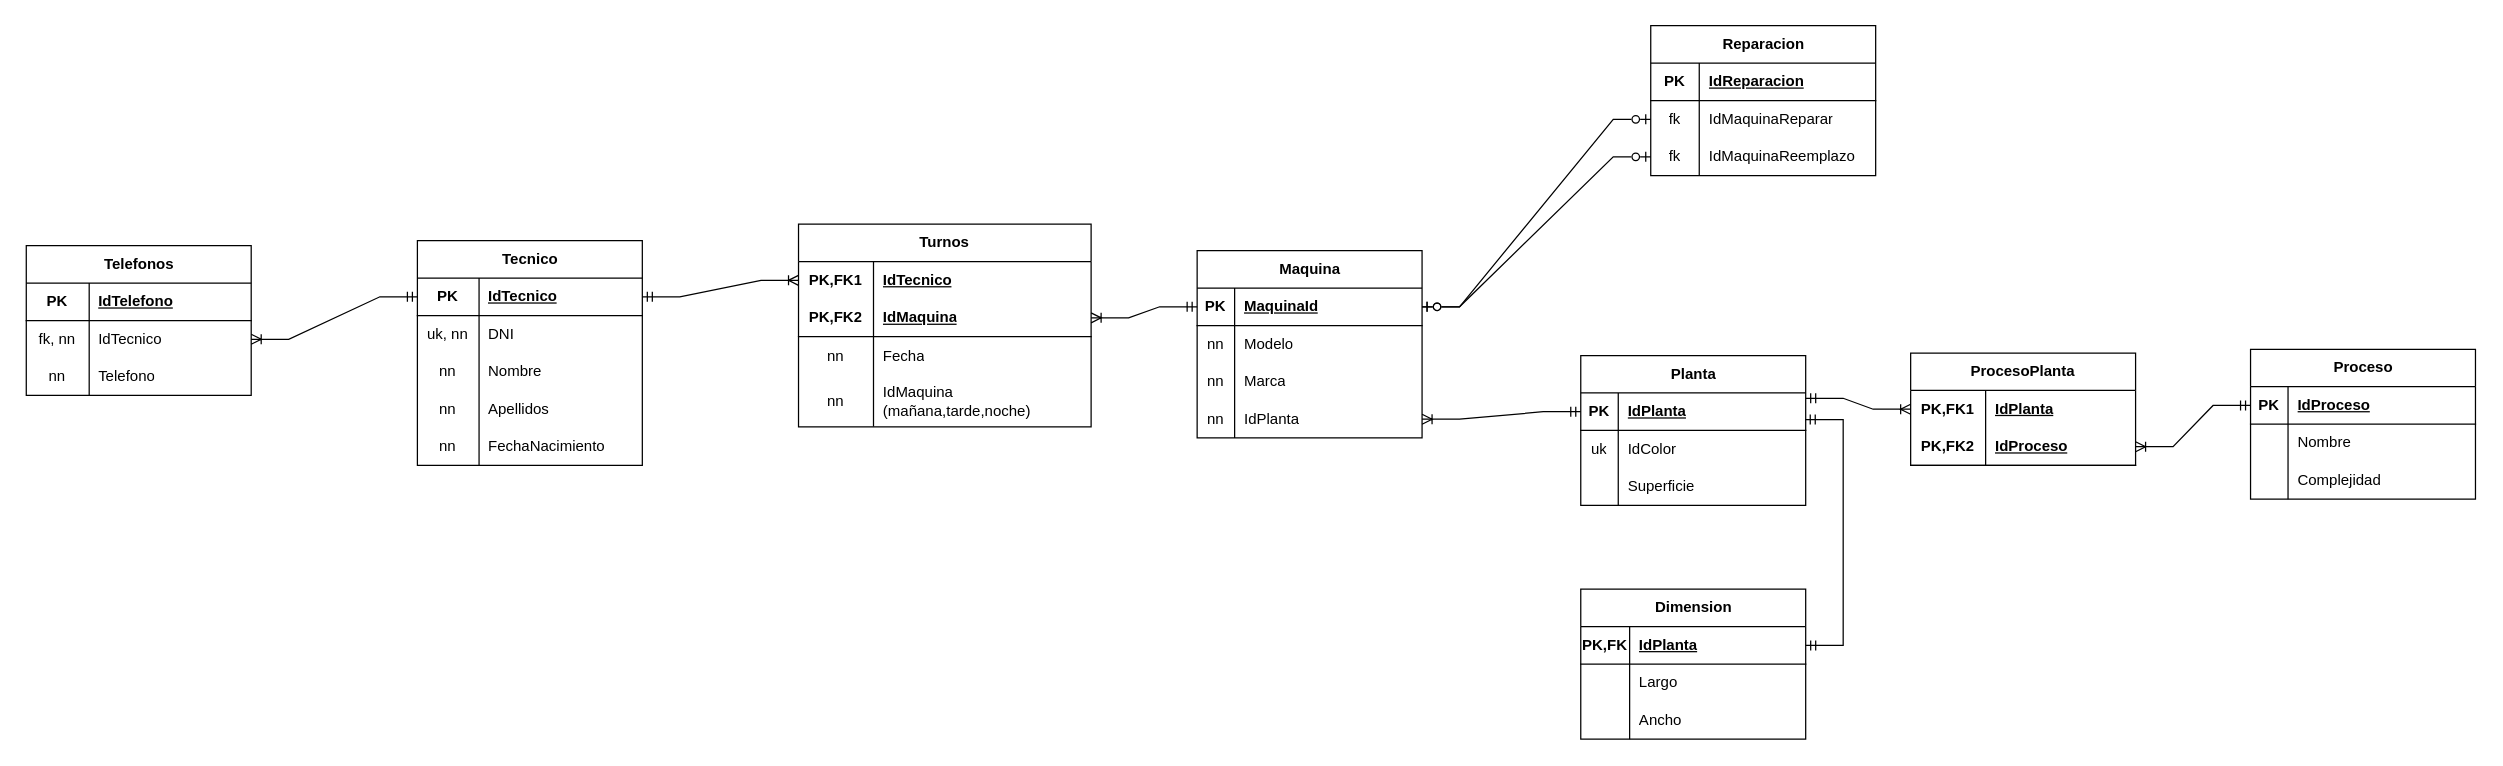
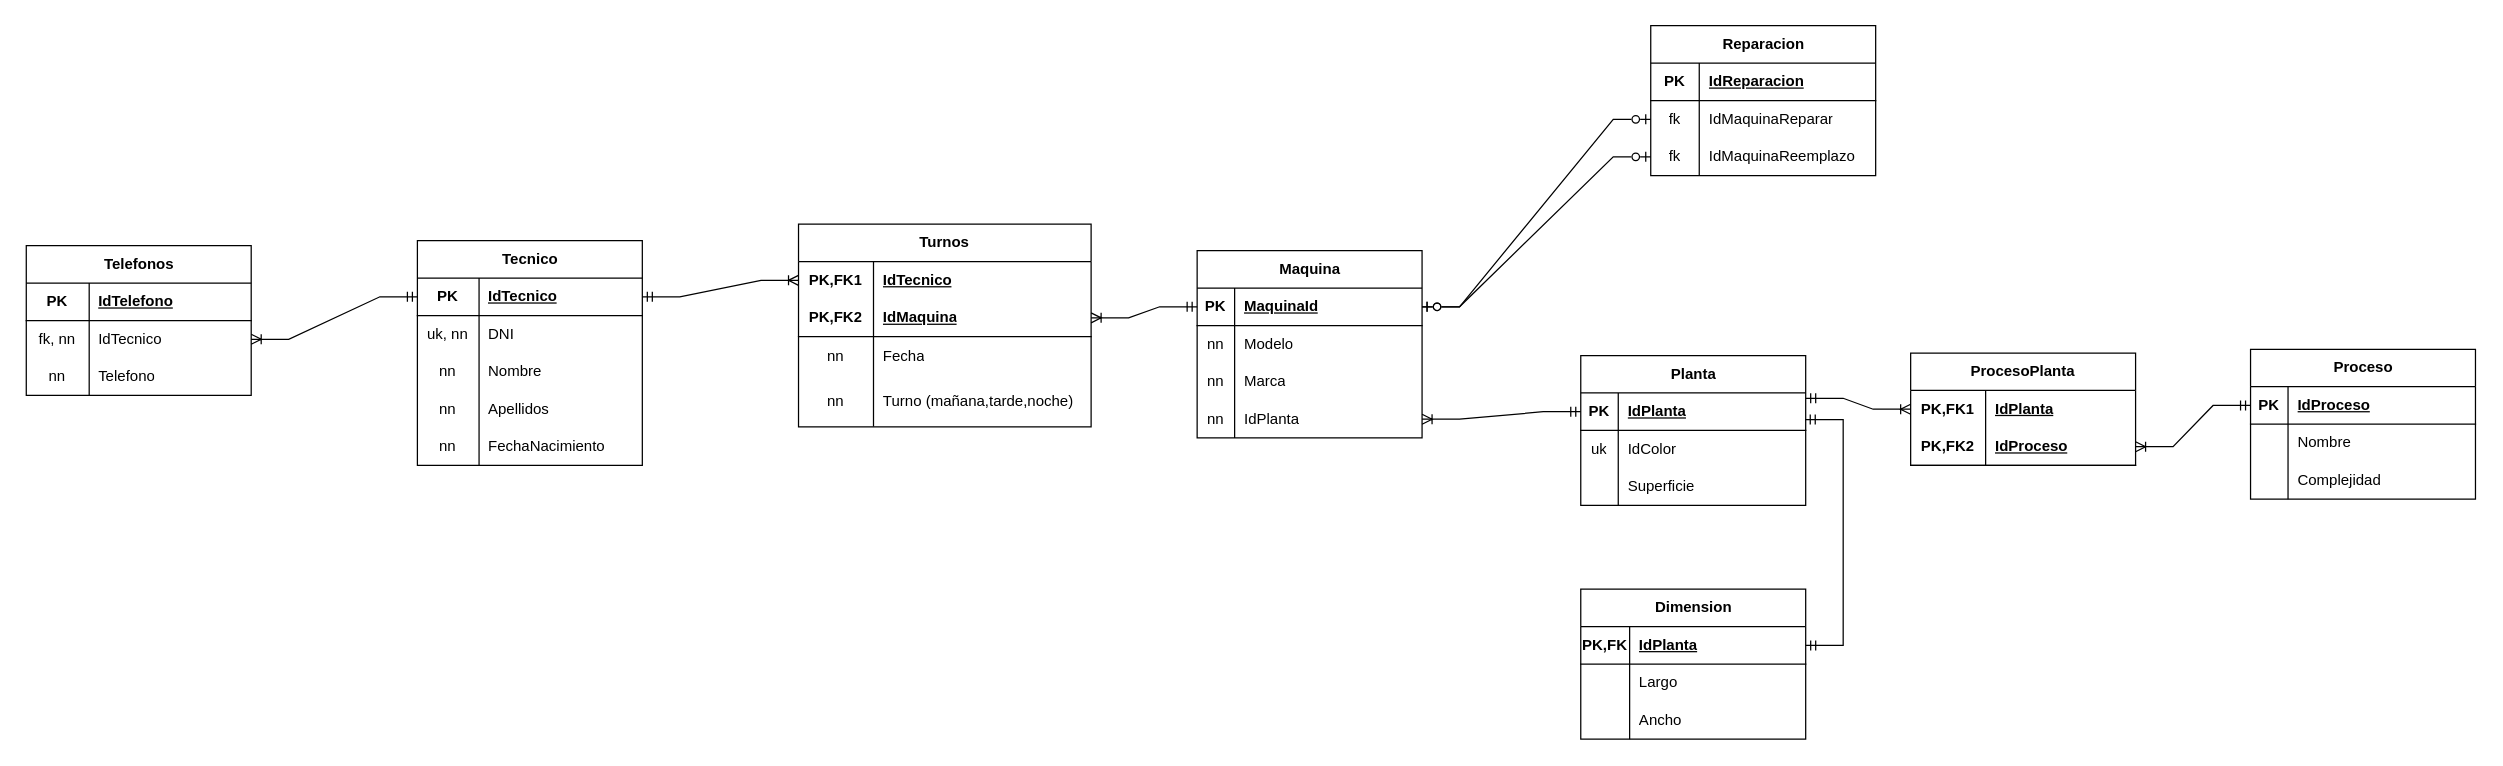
- <mxCell id="43" value="IdMaquina (mañana,tarde,noche)" style="shape=partialRectangle;connectable=0;fillColor=none;top=0;left=0;bottom=0;right=0;align=left;spacingLeft=6;overflow=hidden;html=1;whiteSpace=wrap;" vertex="1" parent="41"><mxGeometry x="60" width="174.15" height="40" as="geometry"><mxRectangle width="174.15" height="40" as="alternateBounds" /></mxGeometry></mxCell>
+ <mxCell id="43" value="Turno (mañana,tarde,noche)" style="shape=partialRectangle;connectable=0;fillColor=none;top=0;left=0;bottom=0;right=0;align=left;spacingLeft=6;overflow=hidden;html=1;whiteSpace=wrap;" vertex="1" parent="41"><mxGeometry x="60" width="174.15" height="40" as="geometry"><mxRectangle width="174.15" height="40" as="alternateBounds" /></mxGeometry></mxCell>
